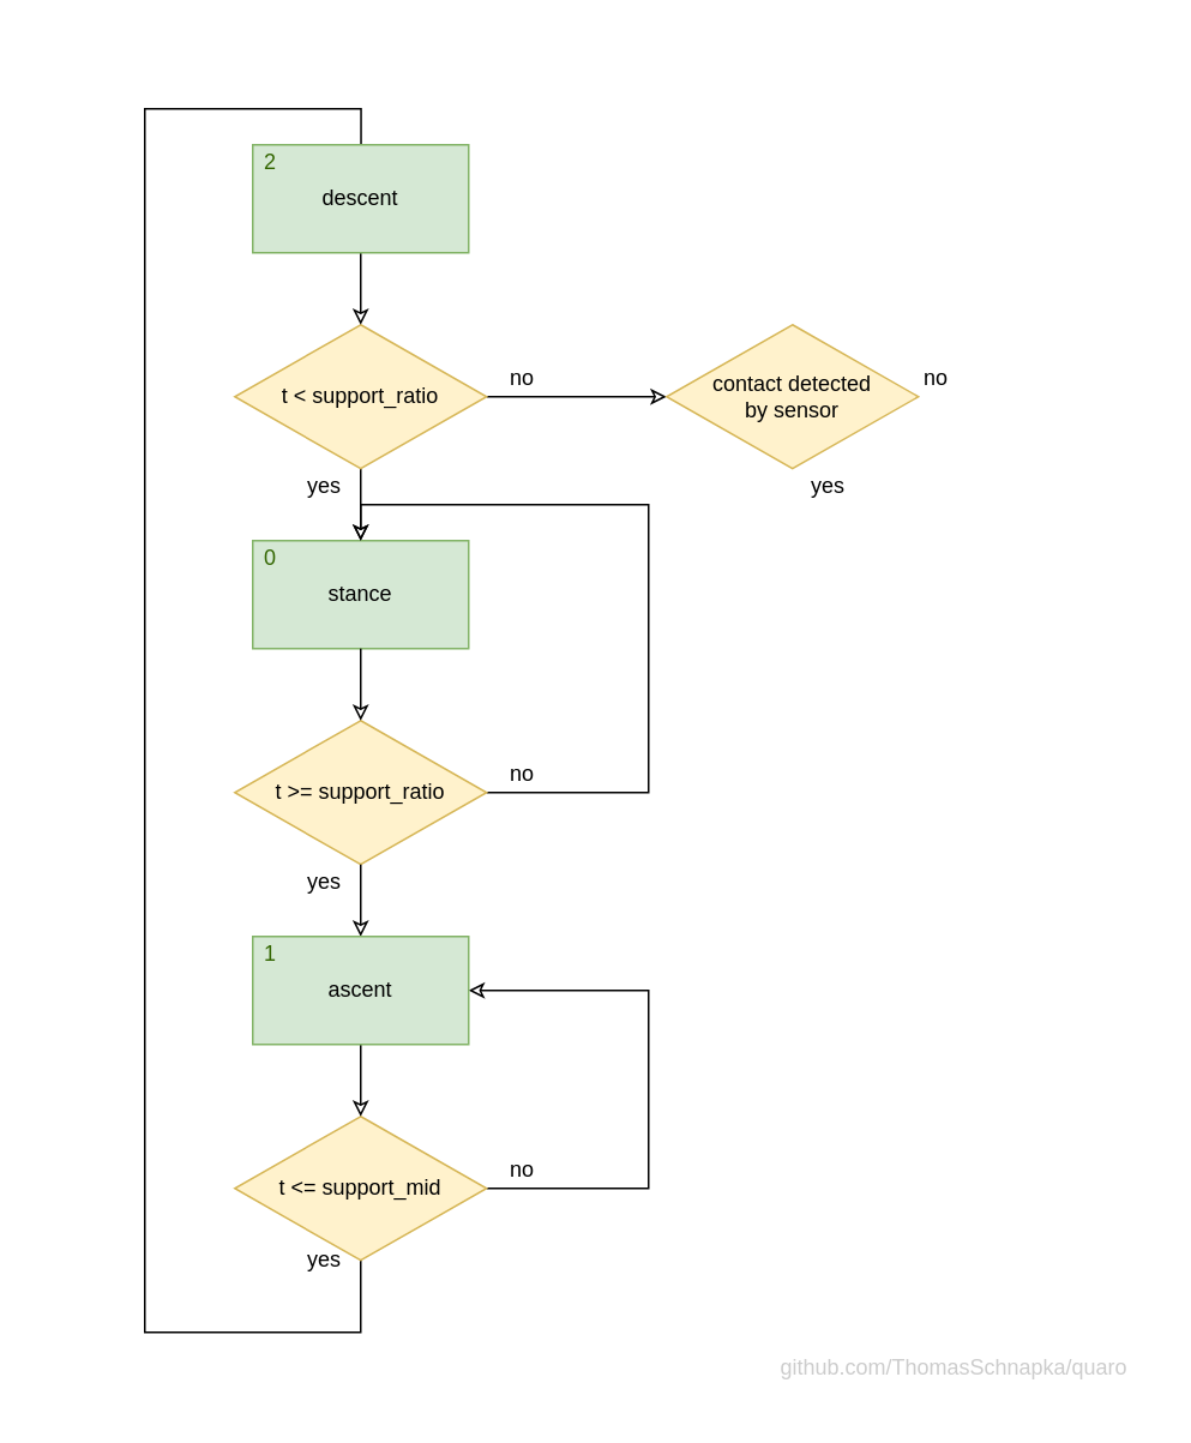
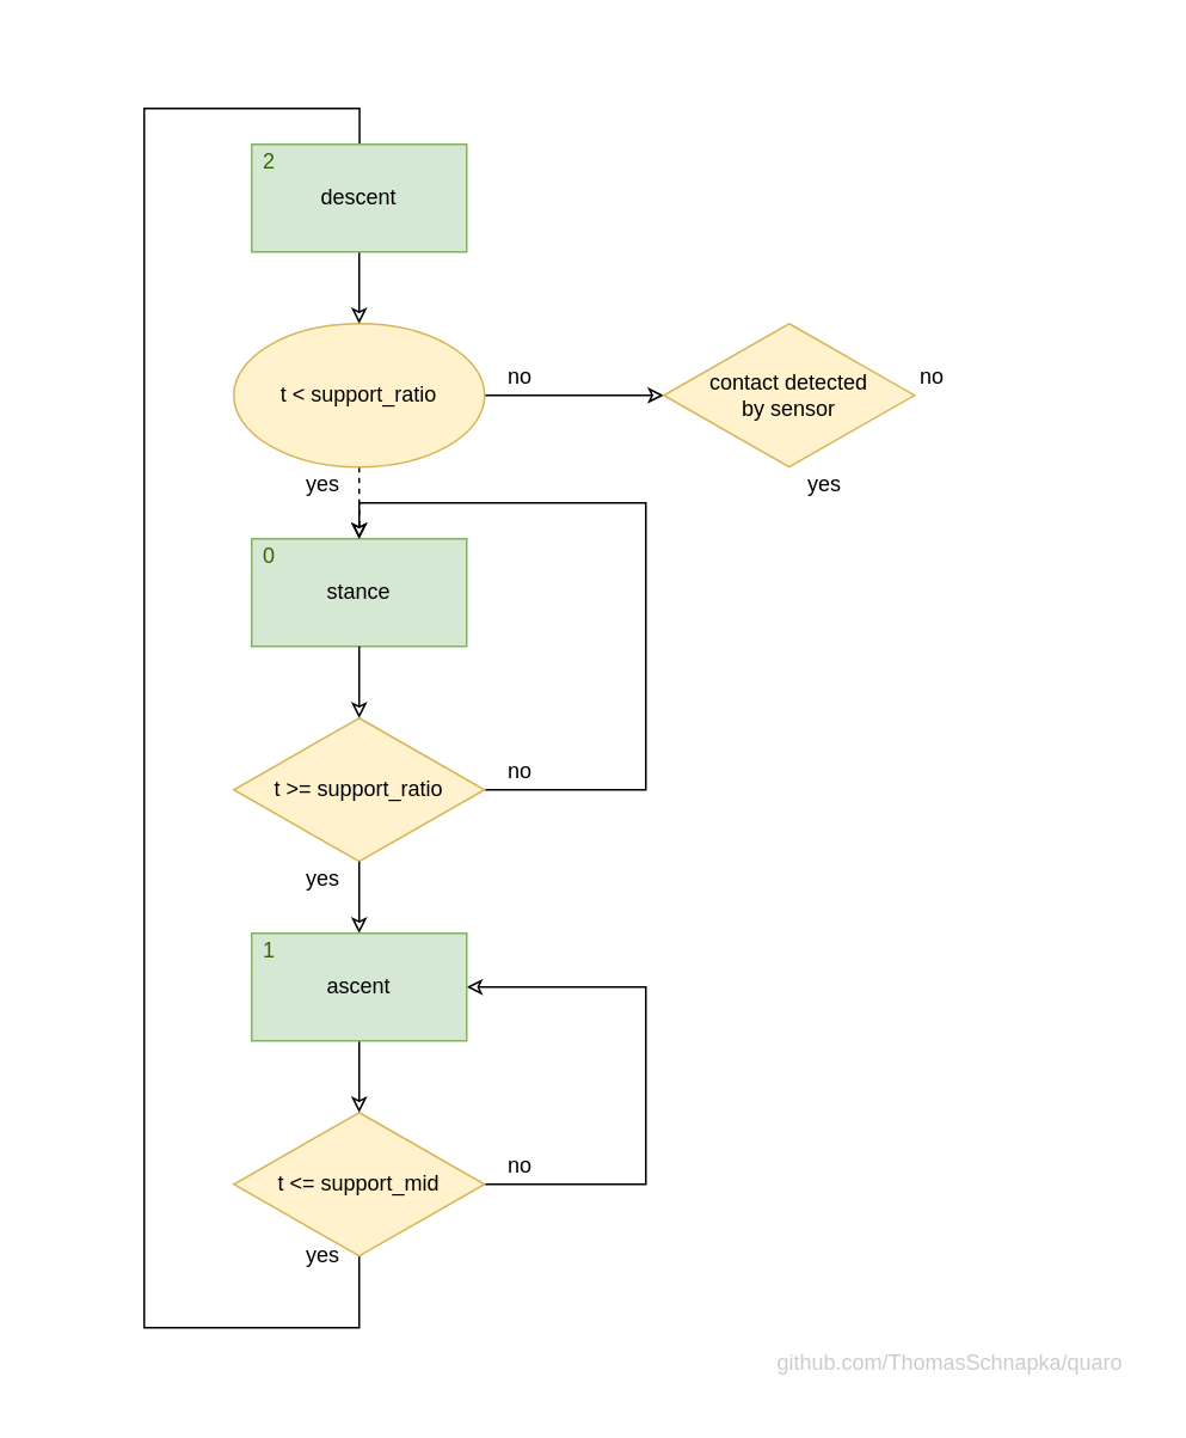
- <mxCell id="15" value="t &amp;lt; support_ratio" style="rhombus;whiteSpace=wrap;html=1;fillColor=#fff2cc;strokeColor=#d6b656;" vertex="1" parent="1"><mxGeometry x="130" y="180" width="140" height="80" as="geometry" /></mxCell>
+ <mxCell id="15" value="t &amp;lt; support_ratio" style="ellipse;whiteSpace=wrap;html=1;fillColor=#fff2cc;strokeColor=#d6b656;" vertex="1" parent="1"><mxGeometry x="130" y="180" width="140" height="80" as="geometry" /></mxCell>
- <mxCell id="13" style="edgeStyle=orthogonalEdgeStyle;rounded=0;orthogonalLoop=1;jettySize=auto;html=1;exitX=0.5;exitY=1;exitDx=0;exitDy=0;entryX=0.5;entryY=0;entryDx=0;entryDy=0;startArrow=none;startFill=0;endArrow=classic;endFill=0;" edge="1" parent="1" source="15" target="3"><mxGeometry relative="1" as="geometry" /></mxCell>
+ <mxCell id="13" style="edgeStyle=orthogonalEdgeStyle;rounded=0;orthogonalLoop=1;jettySize=auto;html=1;exitX=0.5;exitY=1;exitDx=0;exitDy=0;entryX=0.5;entryY=0;entryDx=0;entryDy=0;startArrow=none;startFill=0;endArrow=classic;endFill=0;dashed=1;" edge="1" parent="1" source="15" target="3"><mxGeometry relative="1" as="geometry" /></mxCell>
